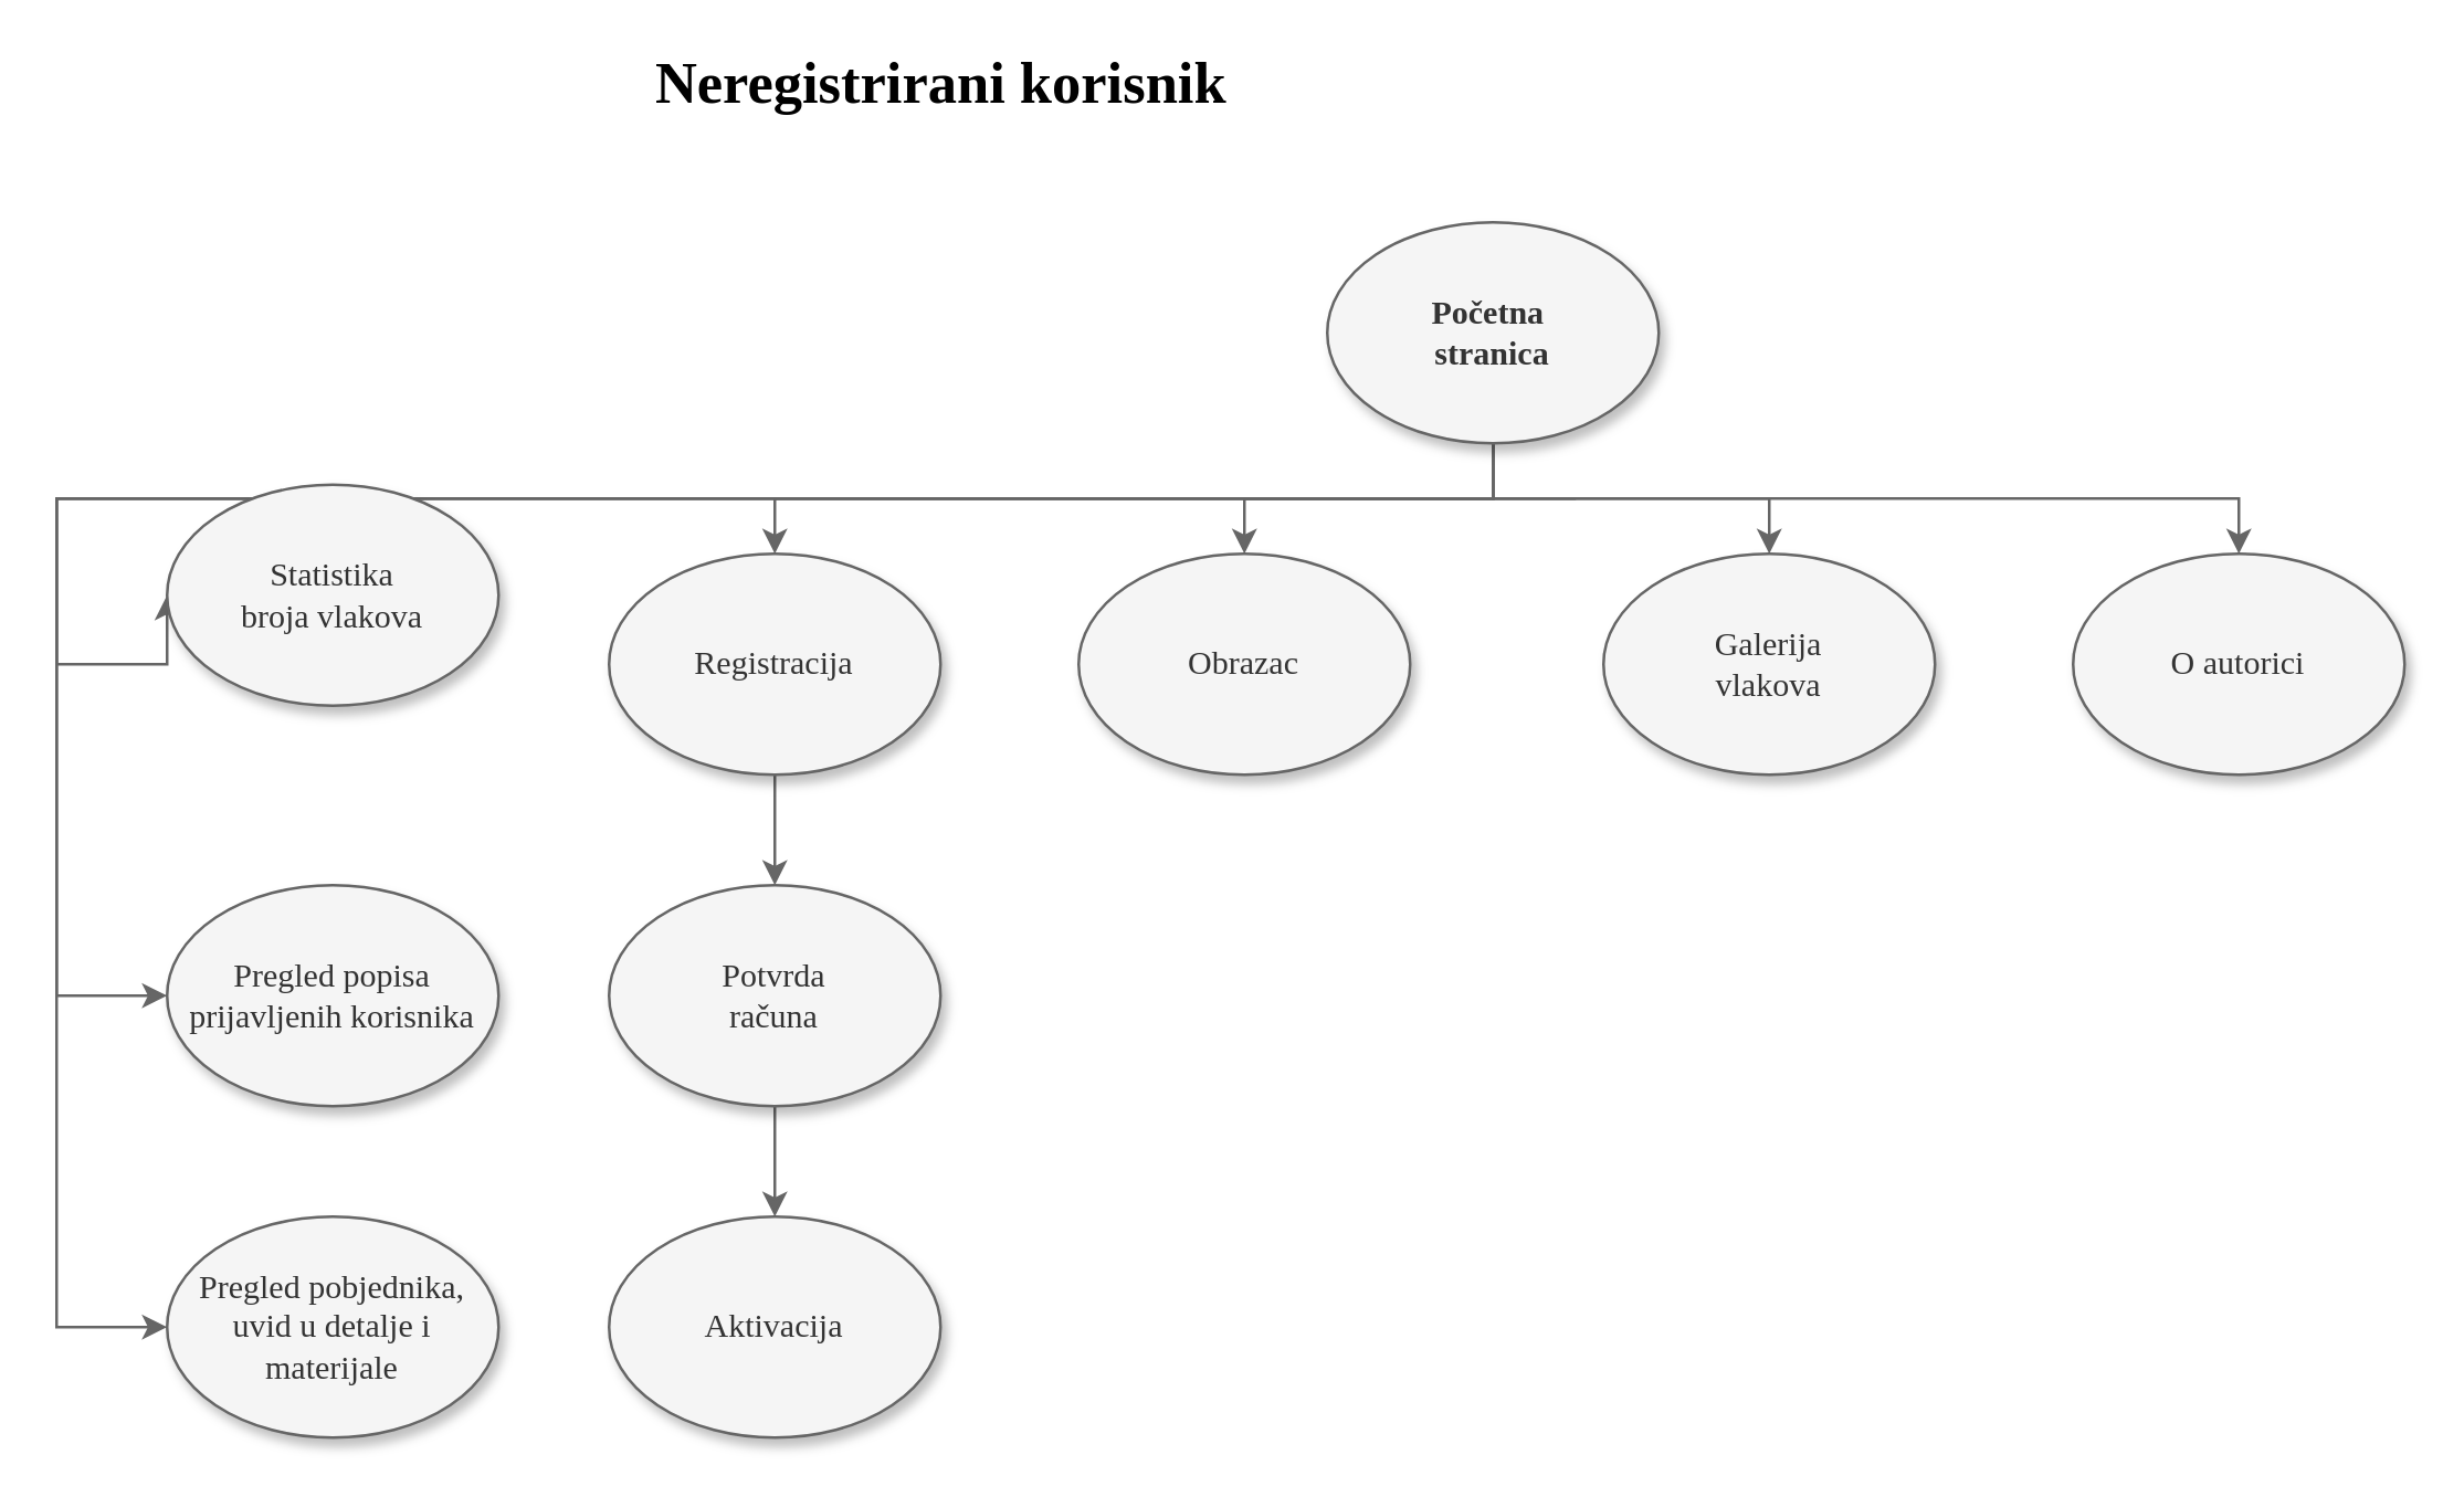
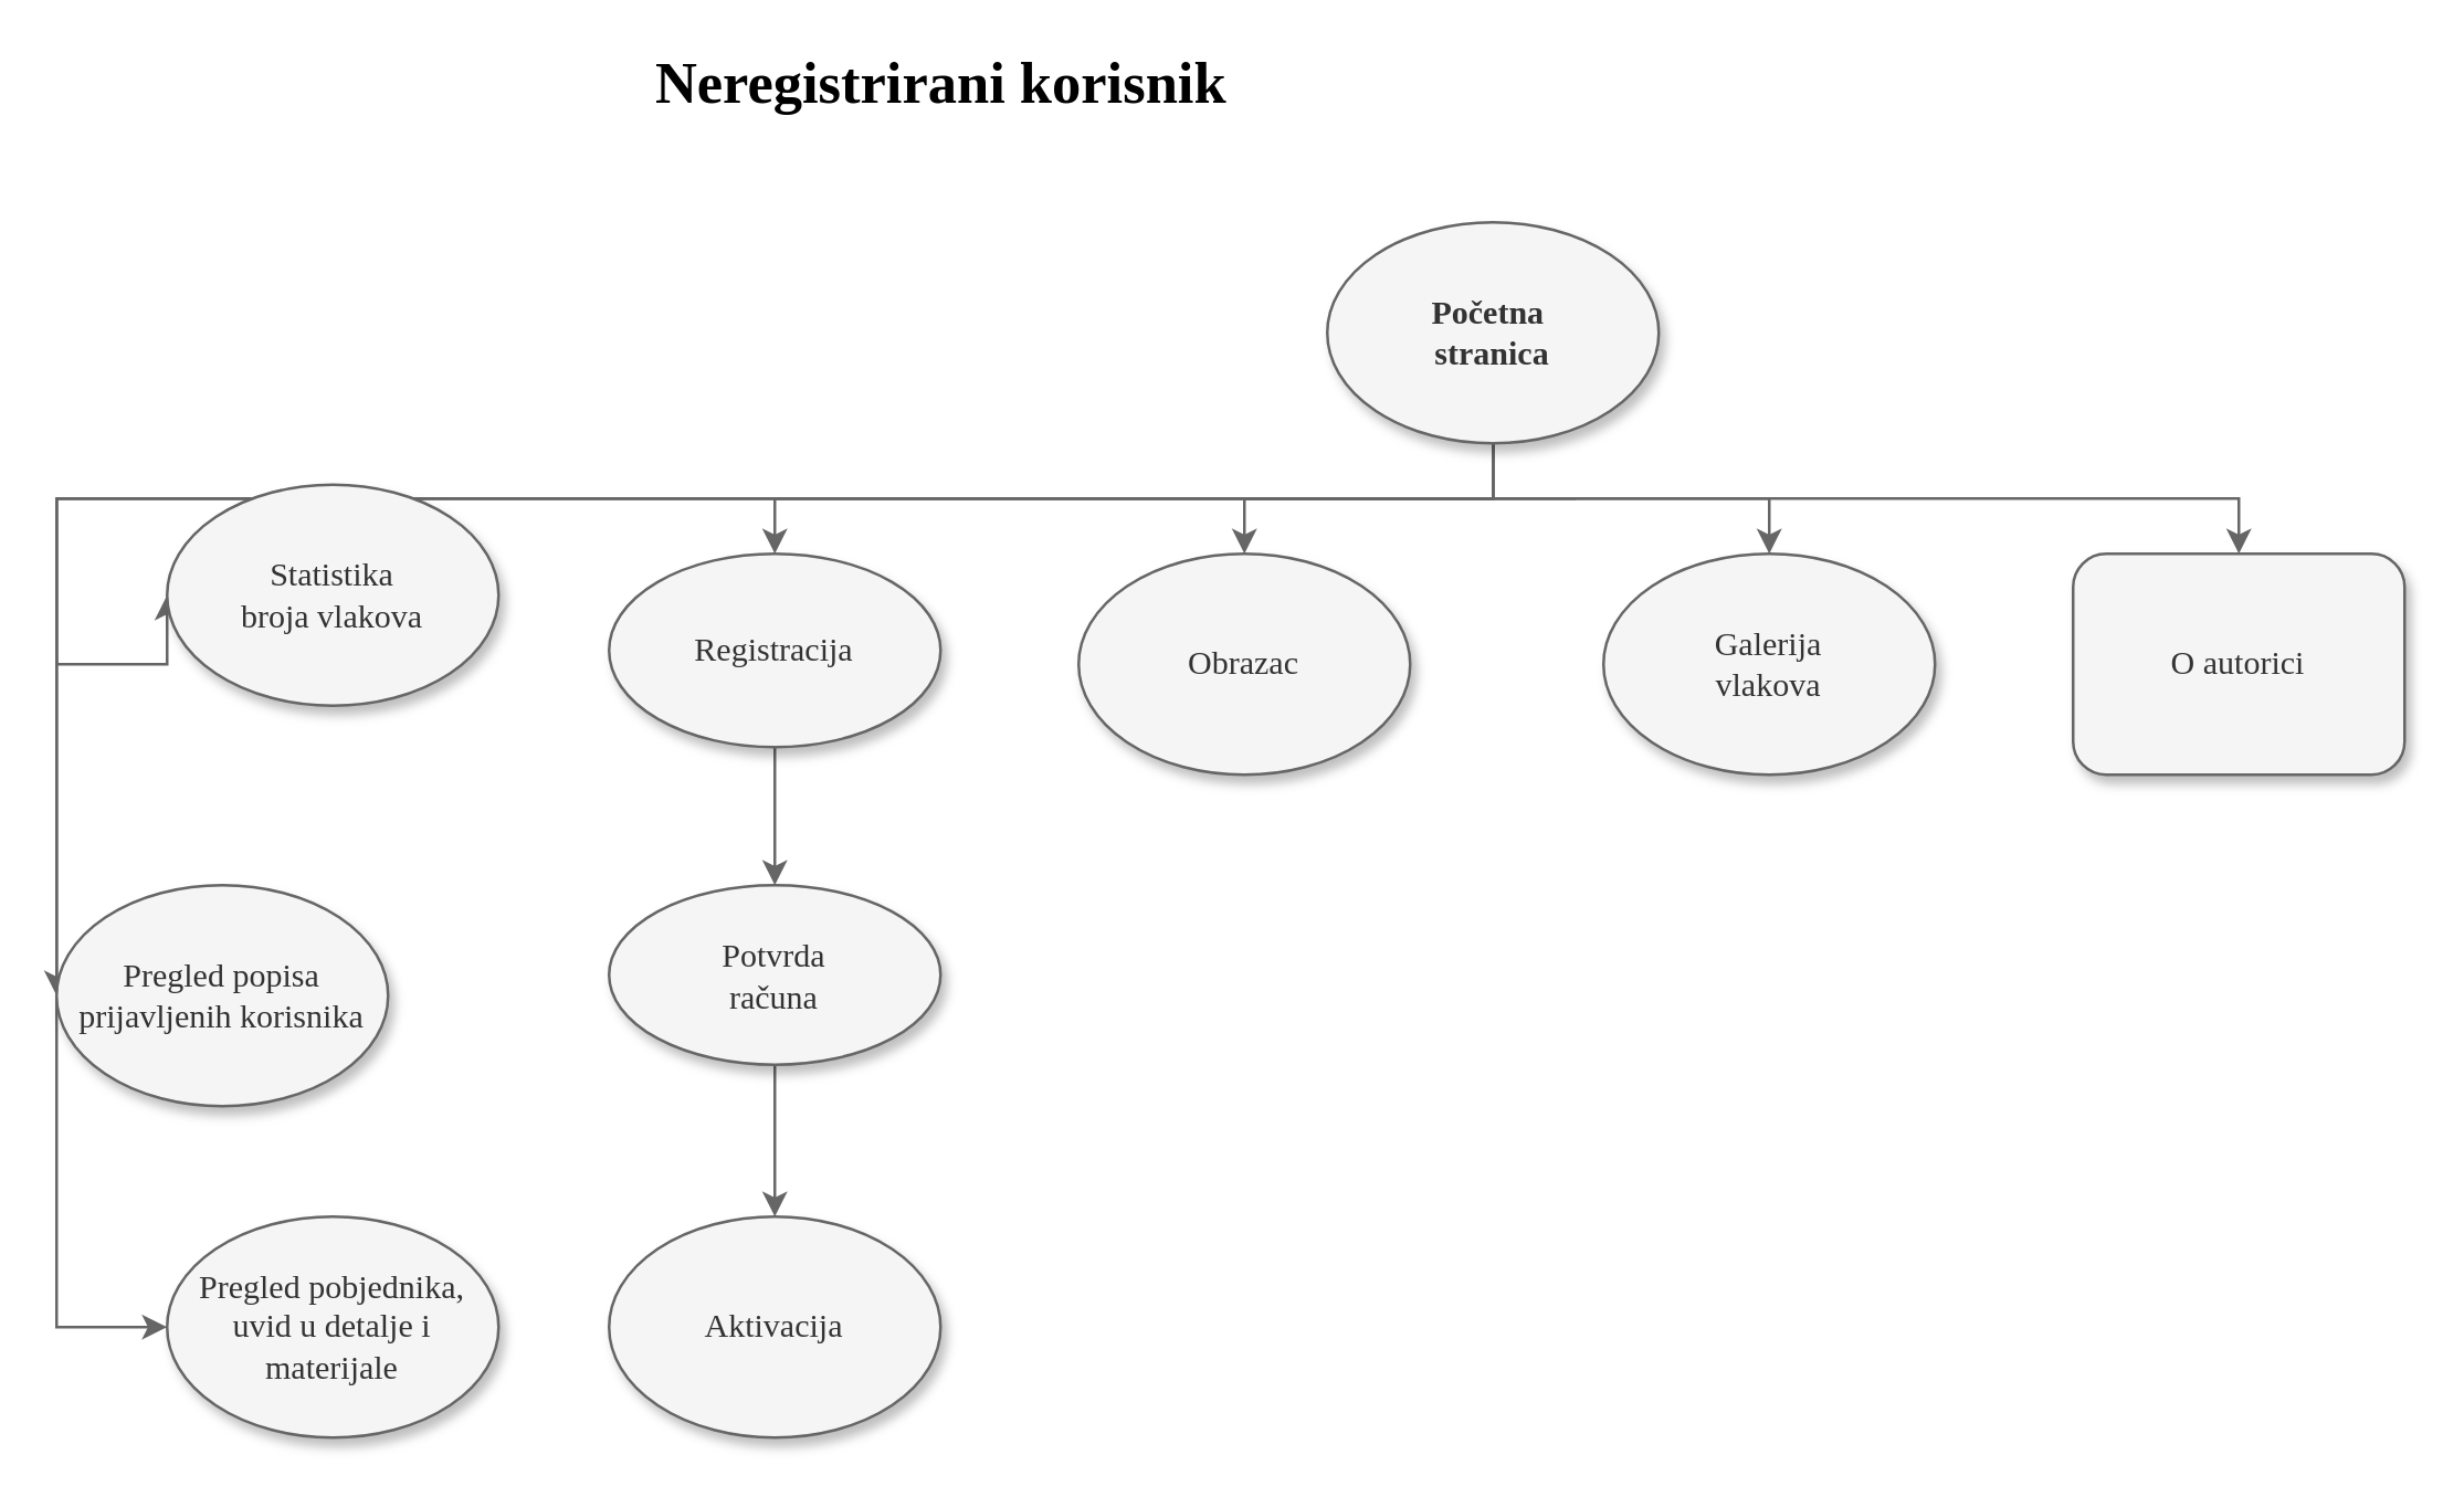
- <mxCell id="11" value="&lt;span&gt;Registracija&lt;/span&gt;" style="ellipse;whiteSpace=wrap;html=1;rounded=0;shadow=1;comic=0;labelBackgroundColor=none;strokeWidth=1;fontFamily=Verdana;fontSize=12;align=center;fillColor=#f5f5f5;fontColor=#333333;strokeColor=#666666;" vertex="1" parent="1"><mxGeometry x="220" y="200" width="120" height="80" as="geometry" /></mxCell>
+ <mxCell id="11" value="&lt;span&gt;Registracija&lt;/span&gt;" style="ellipse;whiteSpace=wrap;html=1;rounded=0;shadow=1;comic=0;labelBackgroundColor=none;strokeWidth=1;fontFamily=Verdana;fontSize=12;align=center;fillColor=#f5f5f5;fontColor=#333333;strokeColor=#666666;" vertex="1" parent="1"><mxGeometry x="220" y="200" width="120" height="70" as="geometry" /></mxCell>
- <mxCell id="20" value="&lt;span&gt;O autorici&lt;/span&gt;" style="ellipse;whiteSpace=wrap;html=1;rounded=0;shadow=1;comic=0;labelBackgroundColor=none;strokeWidth=1;fontFamily=Verdana;fontSize=12;align=center;fillColor=#f5f5f5;fontColor=#333333;strokeColor=#666666;" vertex="1" parent="1"><mxGeometry x="750" y="200" width="120" height="80" as="geometry" /></mxCell>
+ <mxCell id="20" value="&lt;span&gt;O autorici&lt;/span&gt;" style="whiteSpace=wrap;html=1;shadow=1;comic=0;labelBackgroundColor=none;strokeWidth=1;fontFamily=Verdana;fontSize=12;align=center;fillColor=#f5f5f5;fontColor=#333333;strokeColor=#666666;rounded=1;" vertex="1" parent="1"><mxGeometry x="750" y="200" width="120" height="80" as="geometry" /></mxCell>
- <mxCell id="16" value="&lt;span&gt;Pregled popisa prijavljenih korisnika&lt;br&gt;&lt;/span&gt;" style="ellipse;whiteSpace=wrap;html=1;rounded=0;shadow=1;comic=0;labelBackgroundColor=none;strokeWidth=1;fontFamily=Verdana;fontSize=12;align=center;fillColor=#f5f5f5;fontColor=#333333;strokeColor=#666666;" vertex="1" parent="1"><mxGeometry x="60" y="320" width="120" height="80" as="geometry" /></mxCell>
+ <mxCell id="16" value="&lt;span&gt;Pregled popisa prijavljenih korisnika&lt;br&gt;&lt;/span&gt;" style="ellipse;whiteSpace=wrap;html=1;rounded=0;shadow=1;comic=0;labelBackgroundColor=none;strokeWidth=1;fontFamily=Verdana;fontSize=12;align=center;fillColor=#f5f5f5;fontColor=#333333;strokeColor=#666666;" vertex="1" parent="1"><mxGeometry x="20" y="320" width="120" height="80" as="geometry" /></mxCell>
- <mxCell id="13" value="&lt;span&gt;Potvrda&lt;br&gt;računa&lt;br&gt;&lt;/span&gt;" style="ellipse;whiteSpace=wrap;html=1;rounded=0;shadow=1;comic=0;labelBackgroundColor=none;strokeWidth=1;fontFamily=Verdana;fontSize=12;align=center;fillColor=#f5f5f5;fontColor=#333333;strokeColor=#666666;" vertex="1" parent="1"><mxGeometry x="220" y="320" width="120" height="80" as="geometry" /></mxCell>
+ <mxCell id="13" value="&lt;span&gt;Potvrda&lt;br&gt;računa&lt;br&gt;&lt;/span&gt;" style="ellipse;whiteSpace=wrap;html=1;rounded=0;shadow=1;comic=0;labelBackgroundColor=none;strokeWidth=1;fontFamily=Verdana;fontSize=12;align=center;fillColor=#f5f5f5;fontColor=#333333;strokeColor=#666666;" vertex="1" parent="1"><mxGeometry x="220" y="320" width="120" height="65" as="geometry" /></mxCell>
